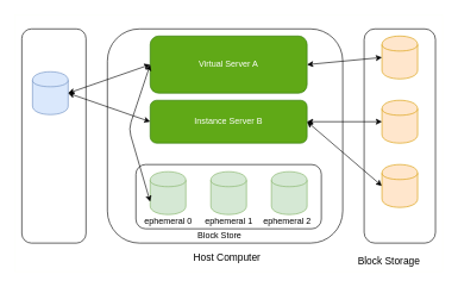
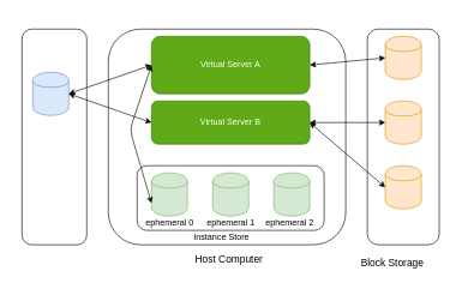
- <mxCell id="5" value="Instance Server B" style="rounded=1;whiteSpace=wrap;html=1;fillColor=#60a917;strokeColor=#2D7600;fontColor=#ffffff;" parent="1" vertex="1"><mxGeometry x="210" y="140" width="220" height="60" as="geometry" /></mxCell>
+ <mxCell id="5" value="Virtual Server B" style="rounded=1;whiteSpace=wrap;html=1;fillColor=#60a917;strokeColor=#2D7600;fontColor=#ffffff;" parent="1" vertex="1"><mxGeometry x="210" y="140" width="220" height="60" as="geometry" /></mxCell>
- <mxCell id="10" value="Block Store" style="text;html=1;strokeColor=none;fillColor=none;align=center;verticalAlign=middle;whiteSpace=wrap;rounded=0;" parent="1" vertex="1"><mxGeometry x="260" y="320" width="95" height="20" as="geometry" /></mxCell>
+ <mxCell id="10" value="Instance Store" style="text;html=1;strokeColor=none;fillColor=none;align=center;verticalAlign=middle;whiteSpace=wrap;rounded=0;" parent="1" vertex="1"><mxGeometry x="260" y="320" width="95" height="20" as="geometry" /></mxCell>
